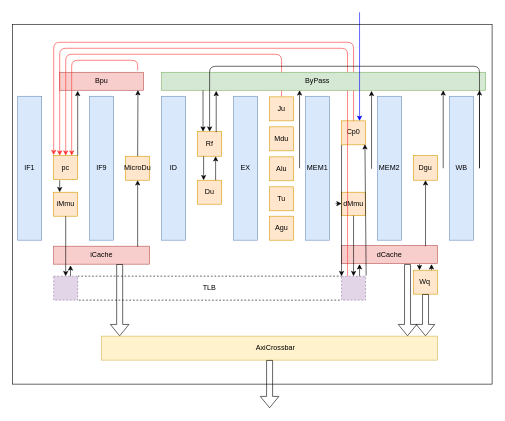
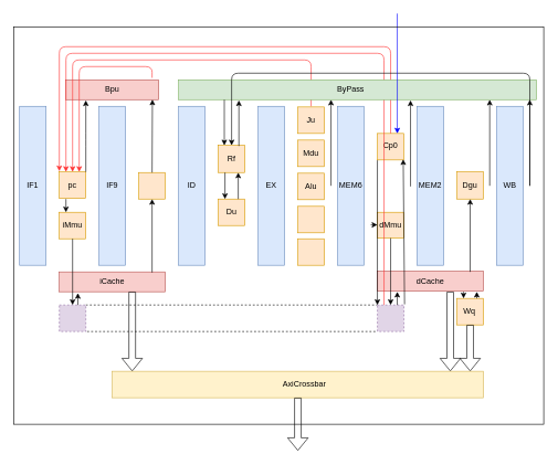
- <mxCell id="19" value="MicroDu" style="text;html=1;strokeColor=none;fillColor=none;align=center;verticalAlign=middle;whiteSpace=wrap;rounded=0;" parent="1" vertex="1"><mxGeometry x="209" y="270" width="40" height="20" as="geometry" /></mxCell>
- <mxCell id="13" value="MEM1" style="text;html=1;strokeColor=none;fillColor=none;align=center;verticalAlign=middle;whiteSpace=wrap;rounded=0;" parent="1" vertex="1"><mxGeometry x="509" y="270" width="40" height="20" as="geometry" /></mxCell>
+ <mxCell id="13" value="MEM6" style="text;html=1;strokeColor=none;fillColor=none;align=center;verticalAlign=middle;whiteSpace=wrap;rounded=0;" parent="1" vertex="1"><mxGeometry x="509" y="270" width="40" height="20" as="geometry" /></mxCell>
- <mxCell id="41" value="Tu" style="text;html=1;strokeColor=none;fillColor=none;align=center;verticalAlign=middle;whiteSpace=wrap;rounded=0;" parent="1" vertex="1"><mxGeometry x="449" y="321" width="40" height="20" as="geometry" /></mxCell>
- <mxCell id="38" value="Agu" style="text;html=1;strokeColor=none;fillColor=none;align=center;verticalAlign=middle;whiteSpace=wrap;rounded=0;" parent="1" vertex="1"><mxGeometry x="449" y="370" width="40" height="20" as="geometry" /></mxCell>
- <mxCell id="49" value="TLB" style="text;html=1;strokeColor=none;fillColor=none;align=center;verticalAlign=middle;whiteSpace=wrap;rounded=0;dashed=1;" parent="1" vertex="1"><mxGeometry x="329" y="470" width="40" height="20" as="geometry" /></mxCell>
